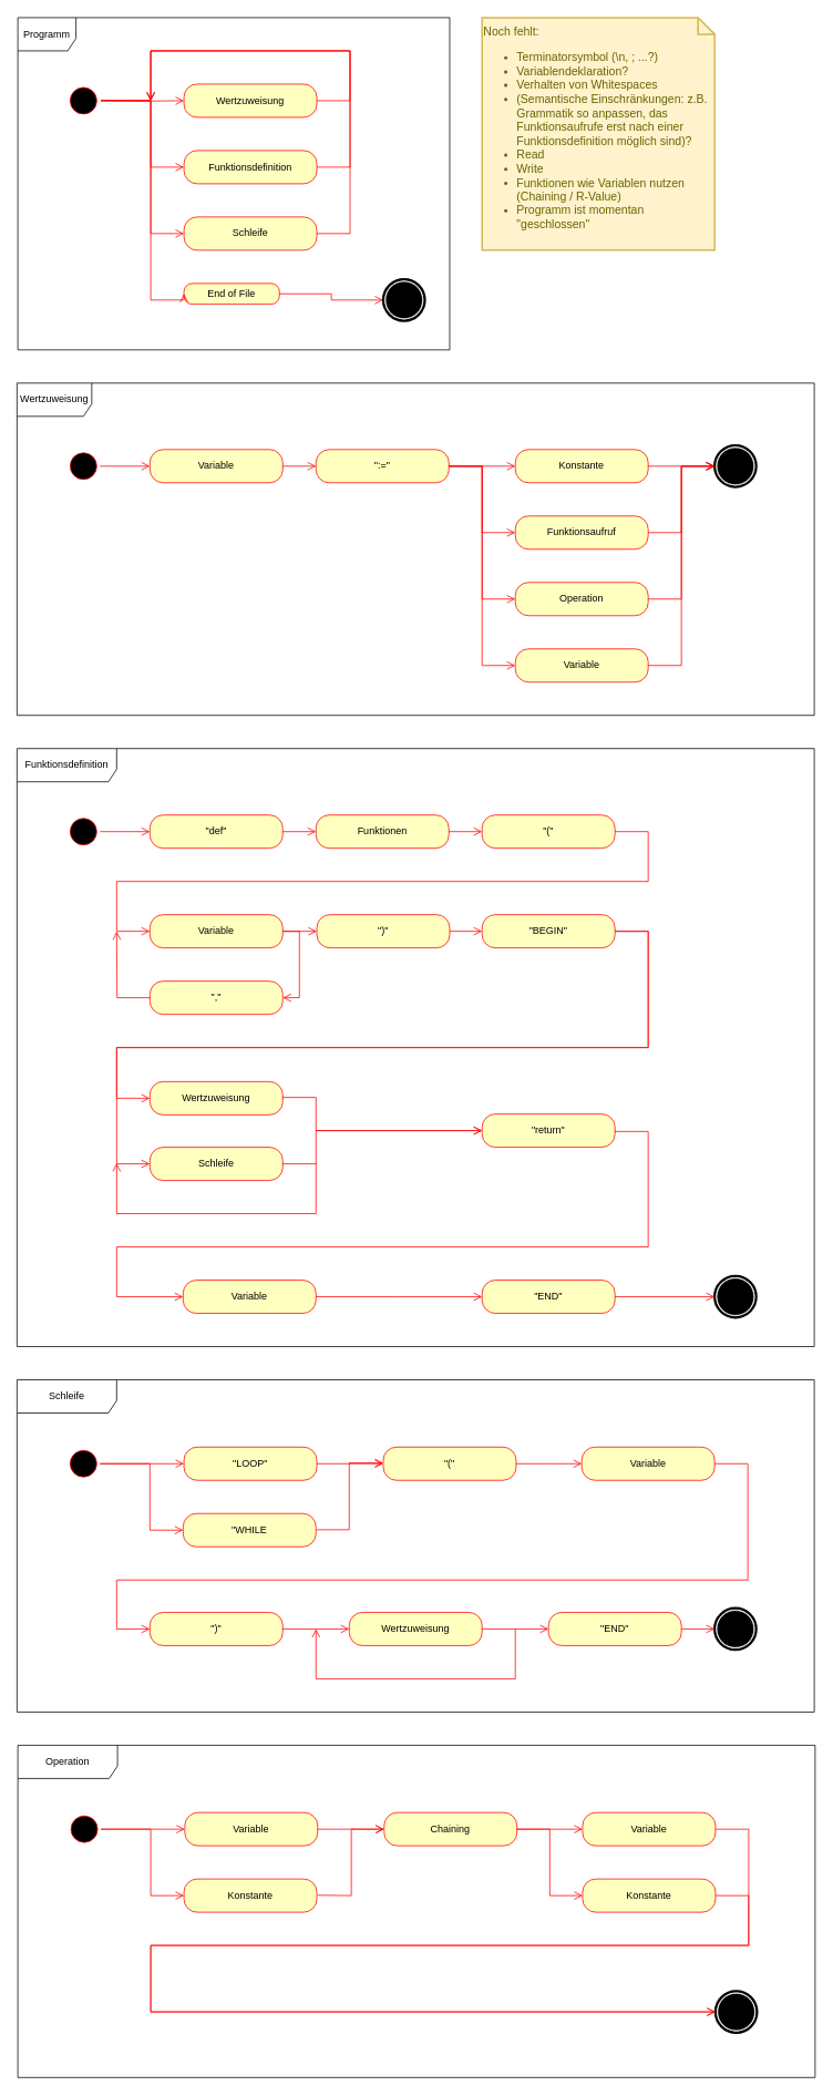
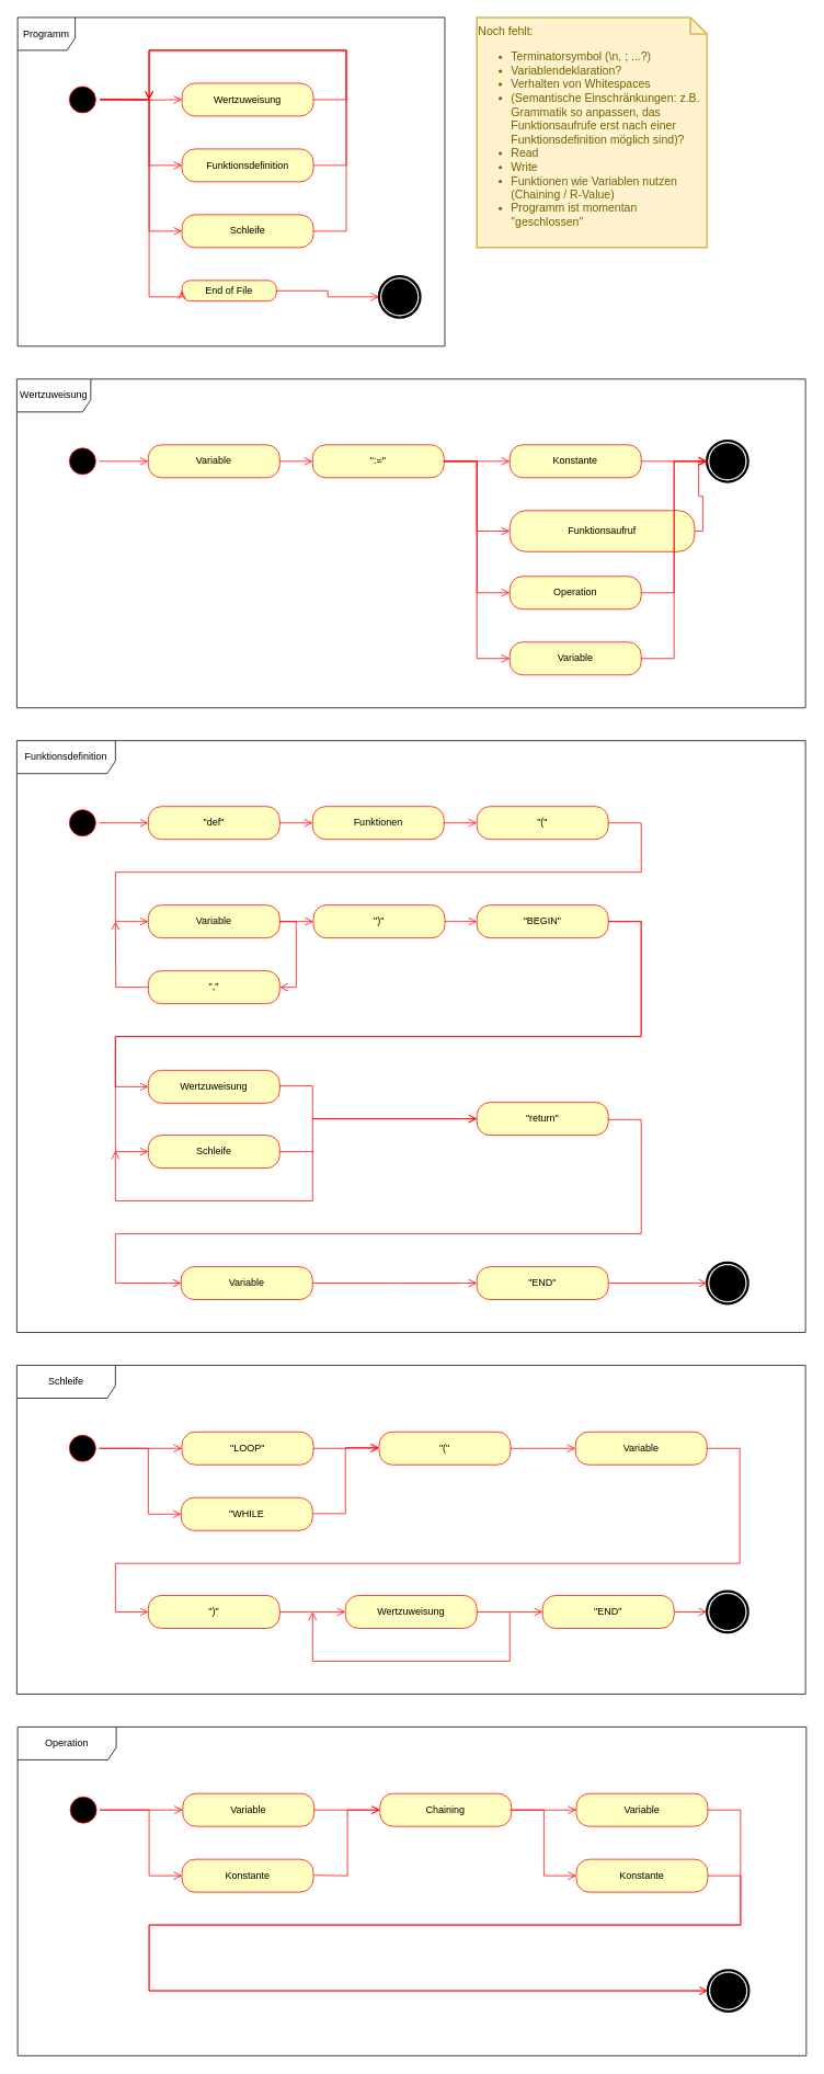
- <mxCell id="45" value="Funktionsaufruf" style="rounded=1;whiteSpace=wrap;html=1;arcSize=40;fontColor=#000000;fillColor=#ffffc0;strokeColor=#ff0000;" parent="1" vertex="1"><mxGeometry x="620" y="620" width="160" height="40" as="geometry" /></mxCell>
+ <mxCell id="45" value="Funktionsaufruf" style="rounded=1;whiteSpace=wrap;html=1;arcSize=40;fontColor=#000000;fillColor=#ffffc0;strokeColor=#ff0000;" parent="1" vertex="1"><mxGeometry x="620" y="620" width="225" height="50" as="geometry" /></mxCell>
